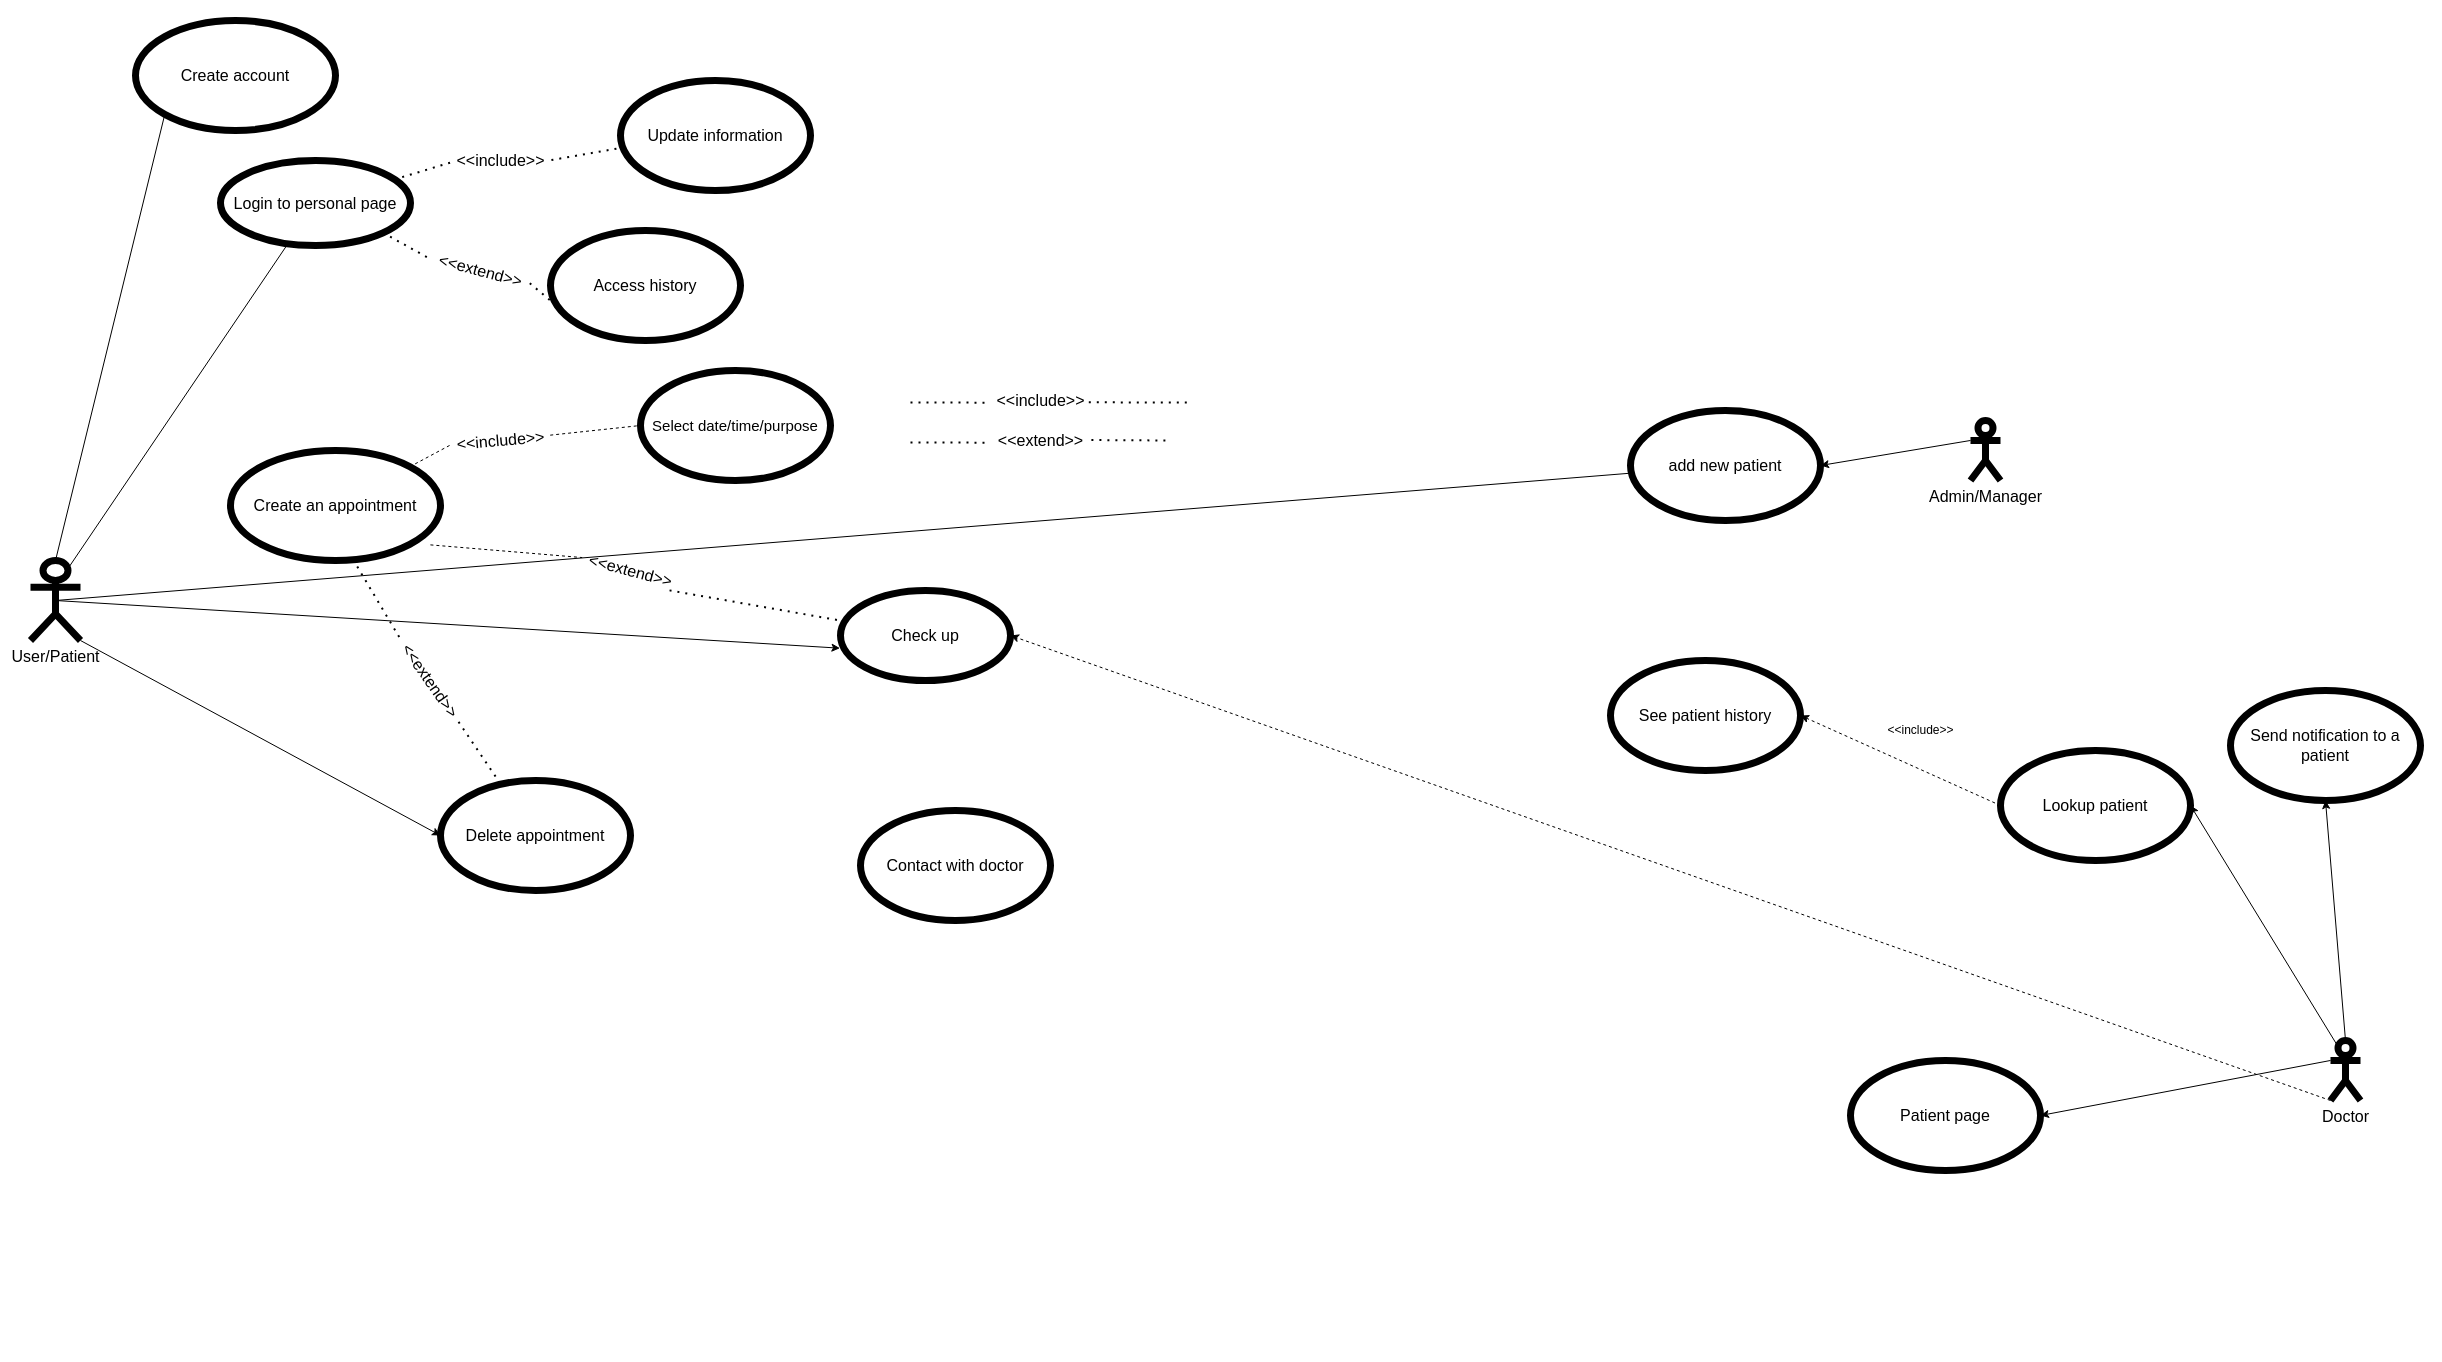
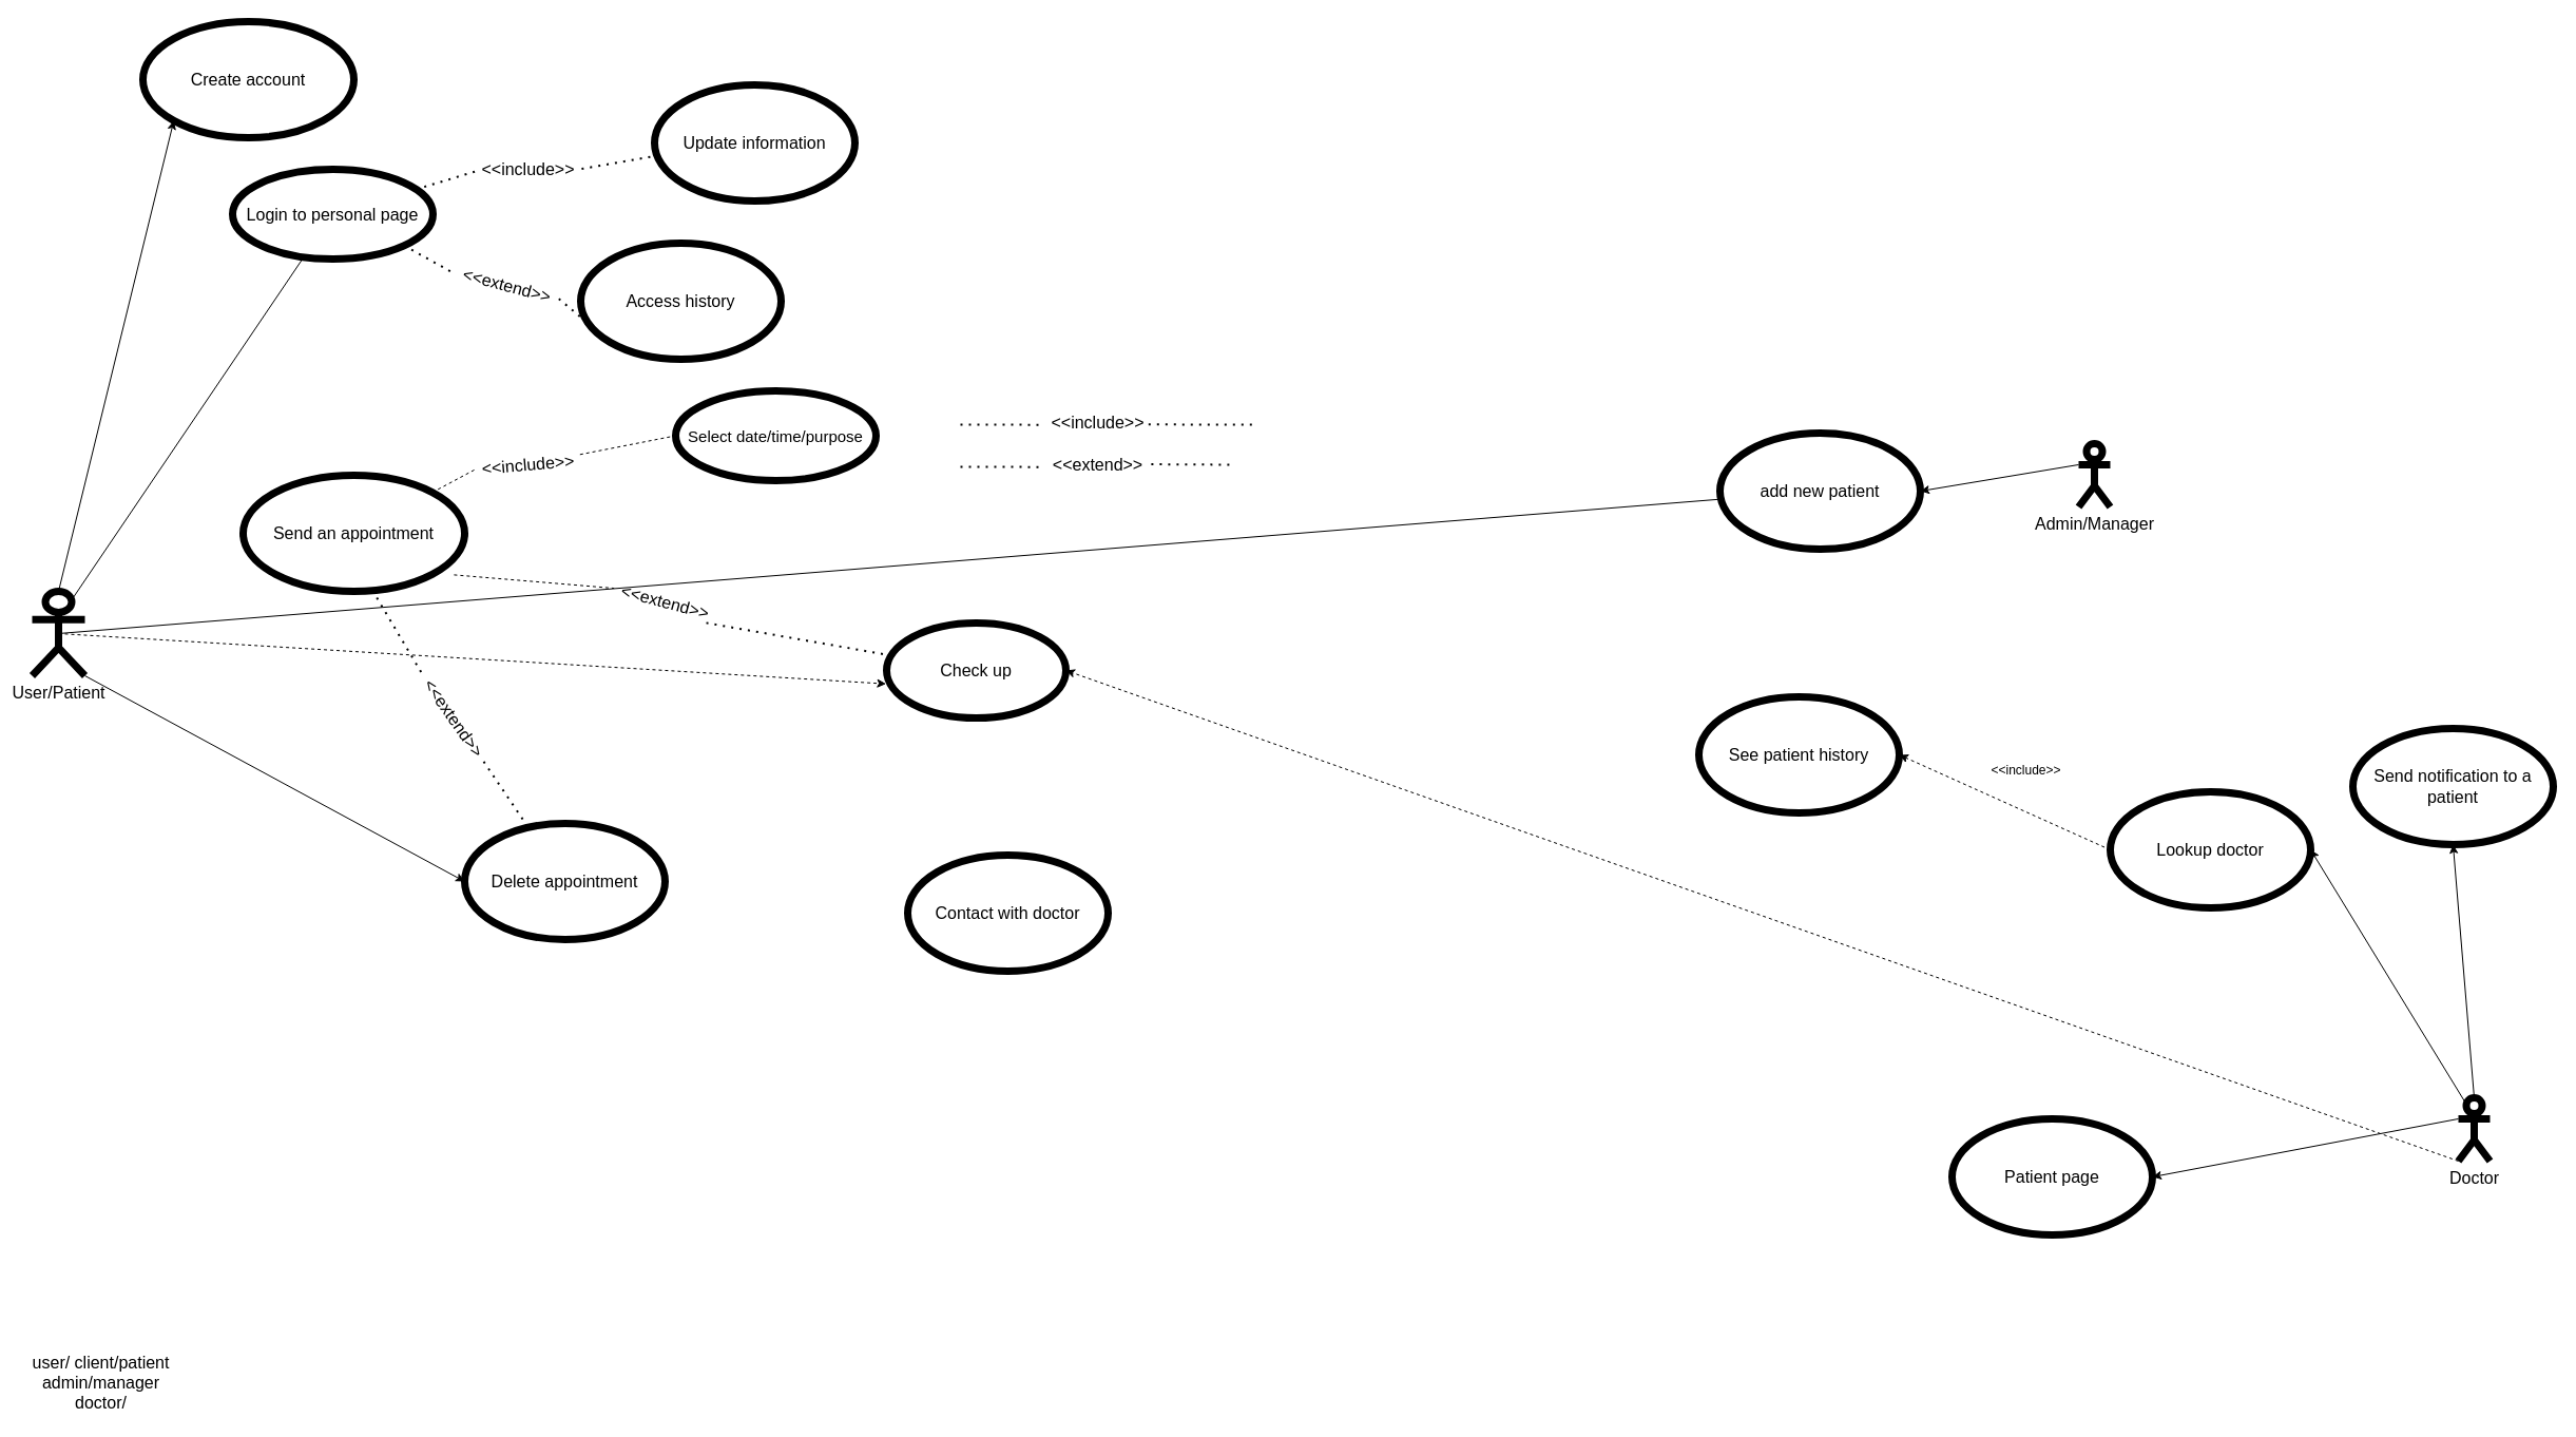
- <mxCell id="25" value="" style="endArrow=none;html=1;fontSize=16;entryX=0;entryY=1;entryDx=0;entryDy=0;exitX=0.5;exitY=0;exitDx=0;exitDy=0;exitPerimeter=0;" edge="1" parent="1" source="6" target="2"><mxGeometry width="50" height="50" relative="1" as="geometry"><mxPoint x="410" y="630" as="sourcePoint" /><mxPoint x="460" y="580" as="targetPoint" /></mxGeometry></mxCell>
+ <mxCell id="25" value="" style="endArrow=classic;html=1;fontSize=16;entryX=0;entryY=1;entryDx=0;entryDy=0;exitX=0.5;exitY=0;exitDx=0;exitDy=0;exitPerimeter=0;" edge="1" parent="1" source="6" target="2"><mxGeometry width="50" height="50" relative="1" as="geometry"><mxPoint x="410" y="630" as="sourcePoint" /><mxPoint x="460" y="580" as="targetPoint" /></mxGeometry></mxCell>
- <mxCell id="20" value="Select date/time/purpose" style="ellipse;whiteSpace=wrap;html=1;fontSize=15;strokeWidth=7;" vertex="1" parent="1"><mxGeometry x="640" y="370" width="190" height="110" as="geometry" /></mxCell>
+ <mxCell id="20" value="Select date/time/purpose" style="ellipse;whiteSpace=wrap;html=1;fontSize=15;strokeWidth=7;" vertex="1" parent="1"><mxGeometry x="640" y="370" width="190" height="85" as="geometry" /></mxCell>
- <mxCell id="14" value="&lt;font style=&quot;font-size: 16px&quot;&gt;Create an appointment&lt;/font&gt;" style="ellipse;whiteSpace=wrap;html=1;fontSize=15;strokeWidth=7;" vertex="1" parent="1"><mxGeometry x="230" y="450" width="210" height="110" as="geometry" /></mxCell>
+ <mxCell id="14" value="&lt;font style=&quot;font-size: 16px&quot;&gt;Send an appointment&lt;/font&gt;" style="ellipse;whiteSpace=wrap;html=1;fontSize=15;strokeWidth=7;" vertex="1" parent="1"><mxGeometry x="230" y="450" width="210" height="110" as="geometry" /></mxCell>
- <mxCell id="52" value="" style="endArrow=classic;html=1;fontSize=16;exitX=0.5;exitY=0.5;exitDx=0;exitDy=0;exitPerimeter=0;entryX=-0.003;entryY=0.641;entryDx=0;entryDy=0;entryPerimeter=0;" edge="1" parent="1" source="6" target="28"><mxGeometry width="50" height="50" relative="1" as="geometry"><mxPoint x="420" y="710" as="sourcePoint" /><mxPoint x="470" y="660" as="targetPoint" /></mxGeometry></mxCell>
+ <mxCell id="52" value="" style="endArrow=classic;html=1;fontSize=16;exitX=0.5;exitY=0.5;exitDx=0;exitDy=0;exitPerimeter=0;entryX=-0.003;entryY=0.641;entryDx=0;entryDy=0;entryPerimeter=0;dashed=1;" edge="1" parent="1" source="6" target="28"><mxGeometry width="50" height="50" relative="1" as="geometry"><mxPoint x="420" y="710" as="sourcePoint" /><mxPoint x="470" y="660" as="targetPoint" /></mxGeometry></mxCell>
- <mxCell id="23" value="&lt;font style=&quot;font-size: 16px&quot;&gt;Lookup patient&lt;/font&gt;" style="ellipse;whiteSpace=wrap;html=1;fontSize=15;strokeWidth=7;" vertex="1" parent="1"><mxGeometry x="2000" y="750" width="190" height="110" as="geometry" /></mxCell>
+ <mxCell id="23" value="&lt;font style=&quot;font-size: 16px&quot;&gt;Lookup doctor&lt;/font&gt;" style="ellipse;whiteSpace=wrap;html=1;fontSize=15;strokeWidth=7;" vertex="1" parent="1"><mxGeometry x="2000" y="750" width="190" height="110" as="geometry" /></mxCell>
+ <mxCell id="5" value="user/ client/patient&lt;br&gt;admin/manager&lt;br&gt;doctor/" style="text;html=1;align=center;verticalAlign=middle;resizable=0;points=[];autosize=1;strokeColor=none;fillColor=none;fontSize=16;" vertex="1" parent="1"><mxGeometry x="20" y="1280" width="150" height="60" as="geometry" /></mxCell>
